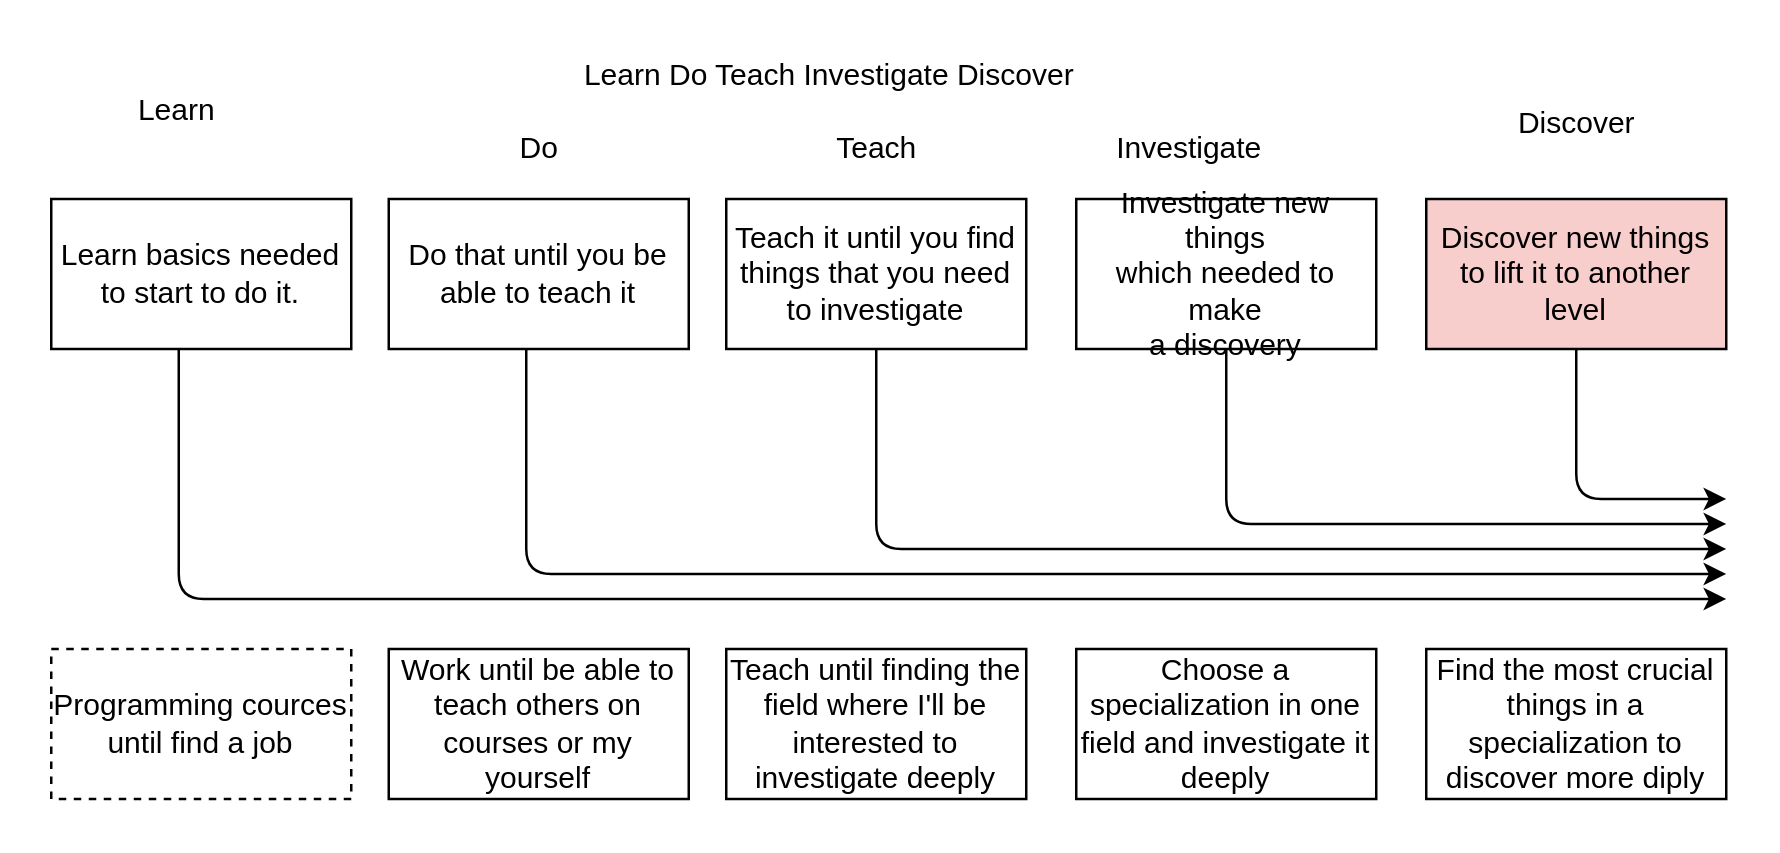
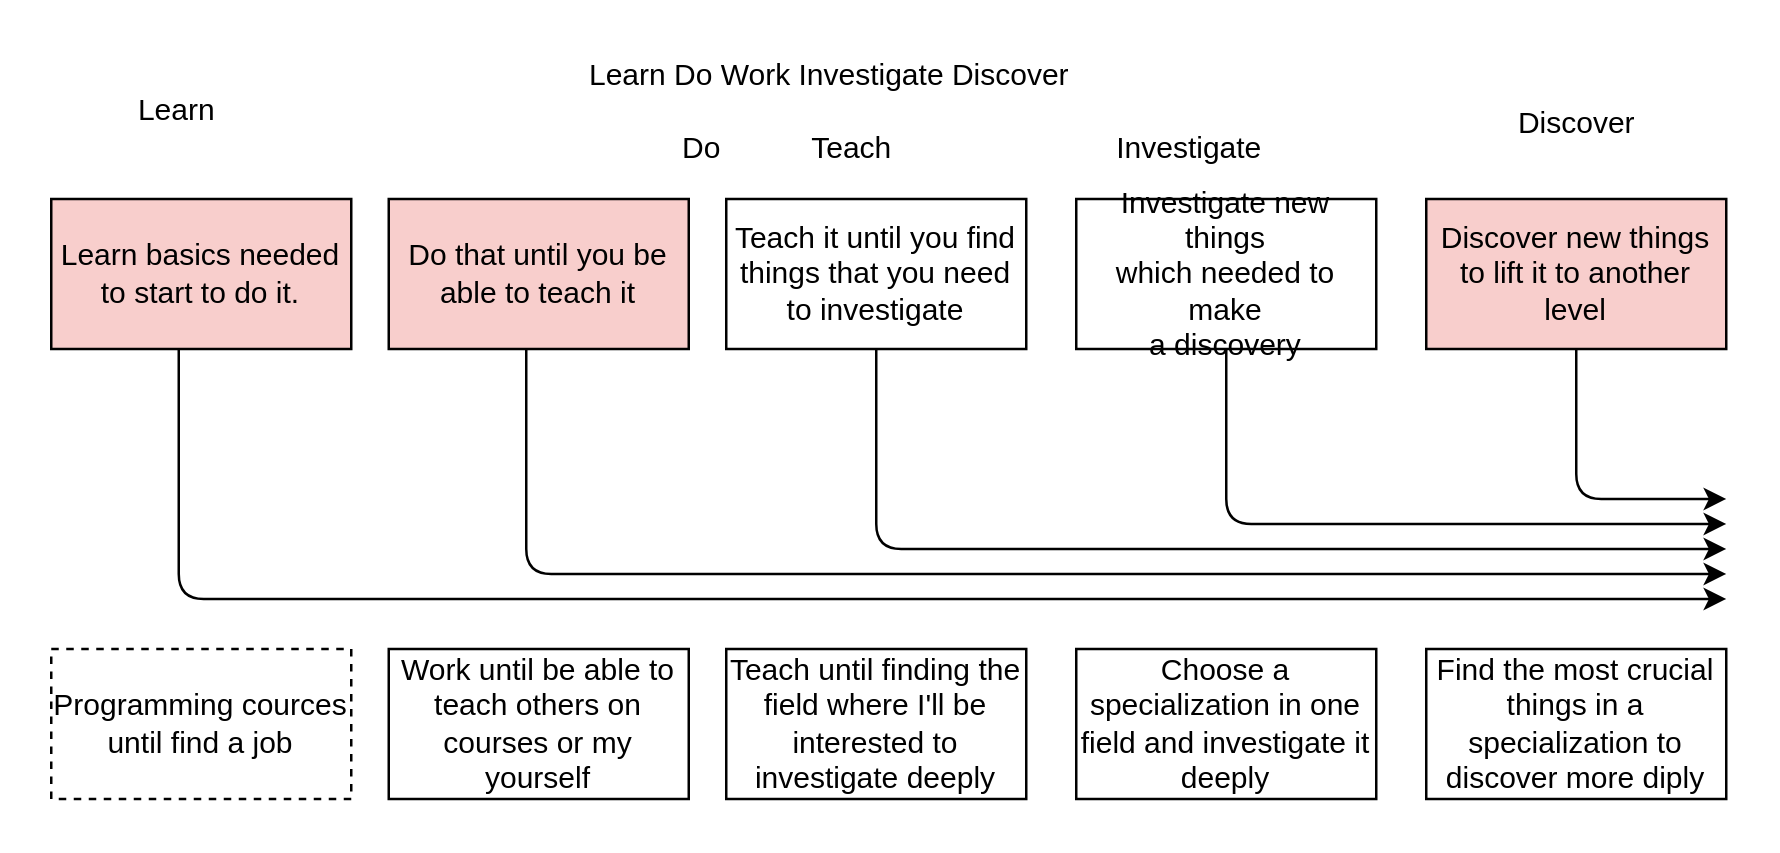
- <mxCell id="2" value="Learn Do Teach Investigate Discover " style="text;html=1;align=center;verticalAlign=middle;resizable=0;points=[];autosize=1;" vertex="1" parent="1"><mxGeometry x="226" y="20" width="210" height="20" as="geometry" /></mxCell>
+ <mxCell id="2" value="Learn Do Work Investigate Discover " style="text;html=1;align=center;verticalAlign=middle;resizable=0;points=[];autosize=1;" vertex="1" parent="1"><mxGeometry x="226" y="20" width="210" height="20" as="geometry" /></mxCell>
- <mxCell id="9" value="Do" style="text;html=1;align=center;verticalAlign=middle;resizable=0;points=[];autosize=1;" vertex="1" parent="1"><mxGeometry x="200" y="49" width="30" height="20" as="geometry" /></mxCell>
+ <mxCell id="9" value="Do" style="text;html=1;align=center;verticalAlign=middle;resizable=0;points=[];autosize=1;" vertex="1" parent="1"><mxGeometry x="265" y="49" width="30" height="20" as="geometry" /></mxCell>
- <mxCell id="10" value="Teach" style="text;html=1;align=center;verticalAlign=middle;resizable=0;points=[];autosize=1;" vertex="1" parent="1"><mxGeometry x="325" y="49" width="50" height="20" as="geometry" /></mxCell>
+ <mxCell id="10" value="Teach" style="text;html=1;align=center;verticalAlign=middle;resizable=0;points=[];autosize=1;" vertex="1" parent="1"><mxGeometry x="315" y="49" width="50" height="20" as="geometry" /></mxCell>
- <mxCell id="3" value="Learn basics needed to start to do it. " style="rounded=0;whiteSpace=wrap;html=1;" vertex="1" parent="1"><mxGeometry x="20" y="79" width="120" height="60" as="geometry" /></mxCell>
+ <mxCell id="3" value="Learn basics needed to start to do it. " style="rounded=0;whiteSpace=wrap;html=1;fillColor=#f8cecc;" vertex="1" parent="1"><mxGeometry x="20" y="79" width="120" height="60" as="geometry" /></mxCell>
- <mxCell id="4" value="Do that until you be able to teach it" style="rounded=0;whiteSpace=wrap;html=1;" vertex="1" parent="1"><mxGeometry x="155" y="79" width="120" height="60" as="geometry" /></mxCell>
+ <mxCell id="4" value="Do that until you be able to teach it" style="rounded=0;whiteSpace=wrap;html=1;fillColor=#f8cecc;" vertex="1" parent="1"><mxGeometry x="155" y="79" width="120" height="60" as="geometry" /></mxCell>
